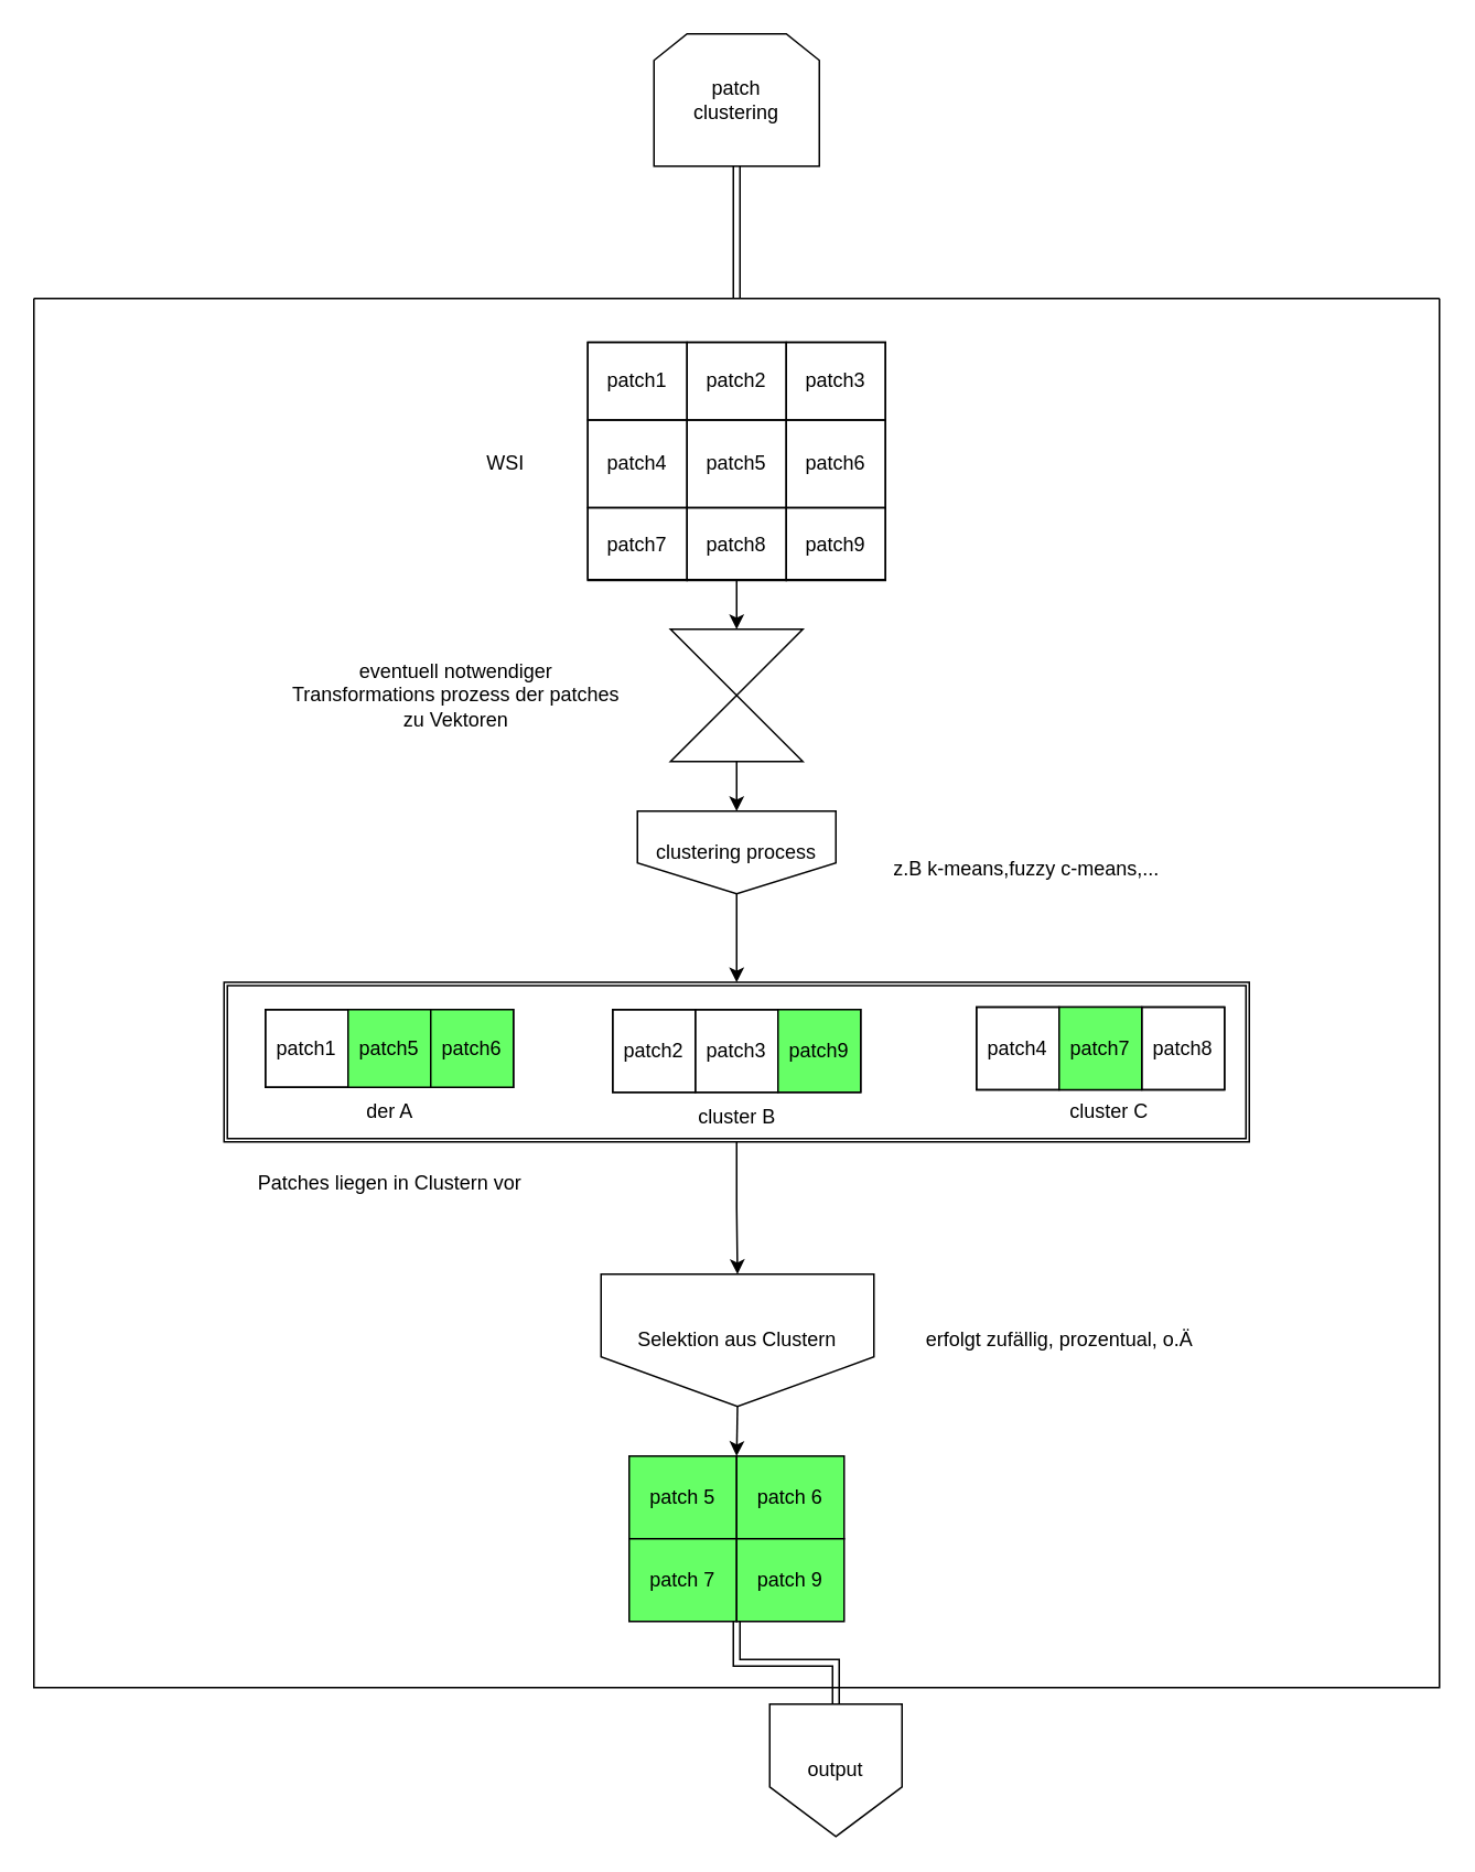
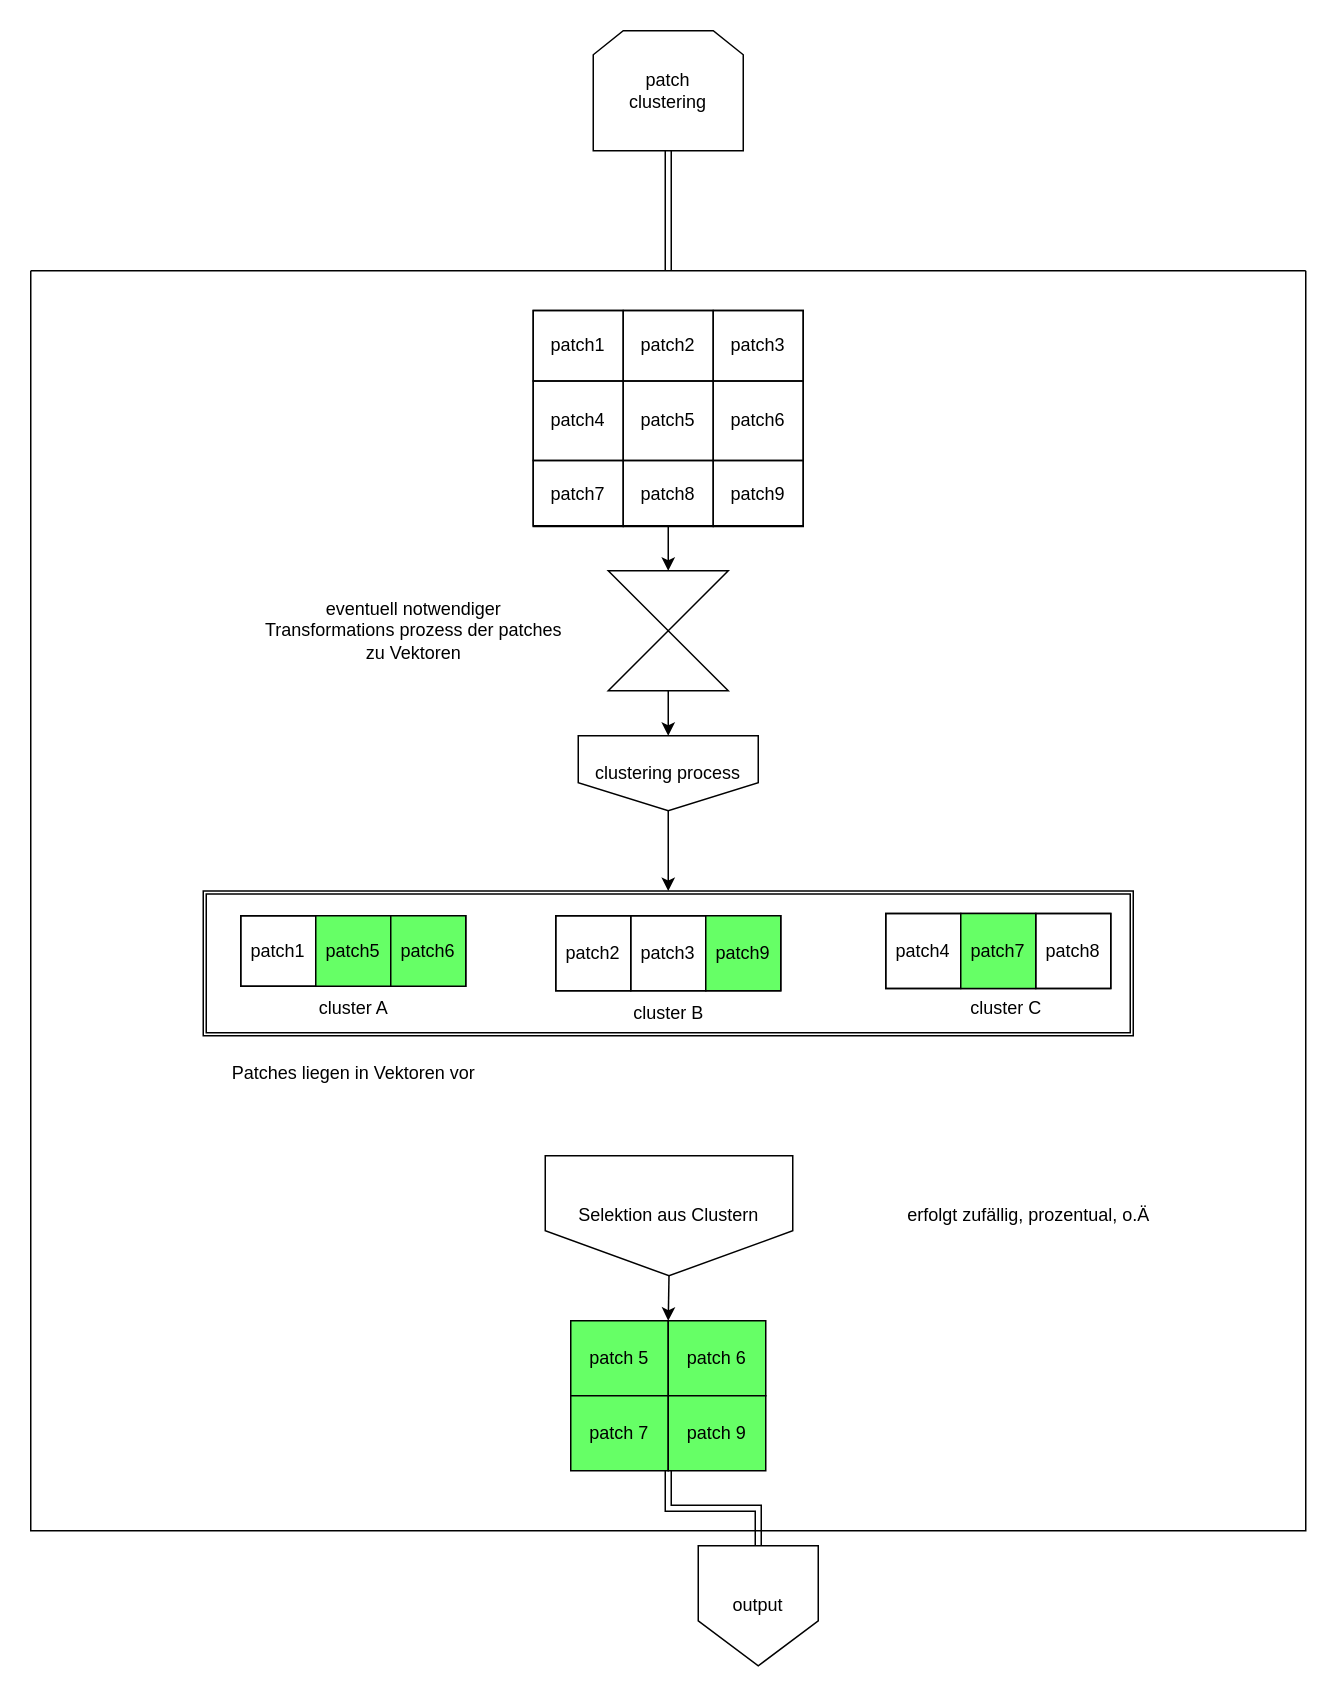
- <mxCell id="20" value="WSI" style="text;html=1;align=center;verticalAlign=middle;resizable=0;points=[];autosize=1;strokeColor=none;fillColor=none;" vertex="1" parent="4"><mxGeometry x="260" y="85" width="50" height="30" as="geometry" /></mxCell>
- <mxCell id="24" value="z.B k-means,fuzzy c-means,..." style="text;html=1;align=center;verticalAlign=middle;resizable=0;points=[];autosize=1;strokeColor=none;fillColor=none;" vertex="1" parent="4"><mxGeometry x="500" y="330" width="200" height="30" as="geometry" /></mxCell>
- <mxCell id="43" value="der A" style="text;html=1;align=center;verticalAlign=middle;resizable=0;points=[];autosize=1;strokeColor=none;fillColor=none;" vertex="1" parent="4"><mxGeometry x="175" y="477" width="80" height="30" as="geometry" /></mxCell>
+ <mxCell id="43" value="cluster A" style="text;html=1;align=center;verticalAlign=middle;resizable=0;points=[];autosize=1;strokeColor=none;fillColor=none;" vertex="1" parent="4"><mxGeometry x="175" y="477" width="80" height="30" as="geometry" /></mxCell>
- <mxCell id="44" value="Patches liegen in Clustern vor" style="text;html=1;align=center;verticalAlign=middle;resizable=0;points=[];autosize=1;strokeColor=none;fillColor=none;" vertex="1" parent="4"><mxGeometry x="110" y="520" width="210" height="30" as="geometry" /></mxCell>
+ <mxCell id="44" value="Patches liegen in Vektoren vor" style="text;html=1;align=center;verticalAlign=middle;resizable=0;points=[];autosize=1;strokeColor=none;fillColor=none;" vertex="1" parent="4"><mxGeometry x="110" y="520" width="210" height="30" as="geometry" /></mxCell>
- <mxCell id="45" style="edgeStyle=orthogonalEdgeStyle;rounded=0;orthogonalLoop=1;jettySize=auto;html=1;entryX=0.5;entryY=0;entryDx=0;entryDy=0;" edge="1" parent="4" source="42" target="47"><mxGeometry relative="1" as="geometry" /></mxCell>
- <mxCell id="48" value="erfolgt zufällig, prozentual, o.Ä" style="text;html=1;align=center;verticalAlign=middle;resizable=0;points=[];autosize=1;strokeColor=none;fillColor=none;" vertex="1" parent="4"><mxGeometry x="515" y="615" width="210" height="30" as="geometry" /></mxCell>
+ <mxCell id="48" value="erfolgt zufällig, prozentual, o.Ä" style="text;html=1;align=center;verticalAlign=middle;resizable=0;points=[];autosize=1;strokeColor=none;fillColor=none;" vertex="1" parent="4"><mxGeometry x="560" y="615" width="210" height="30" as="geometry" /></mxCell>
